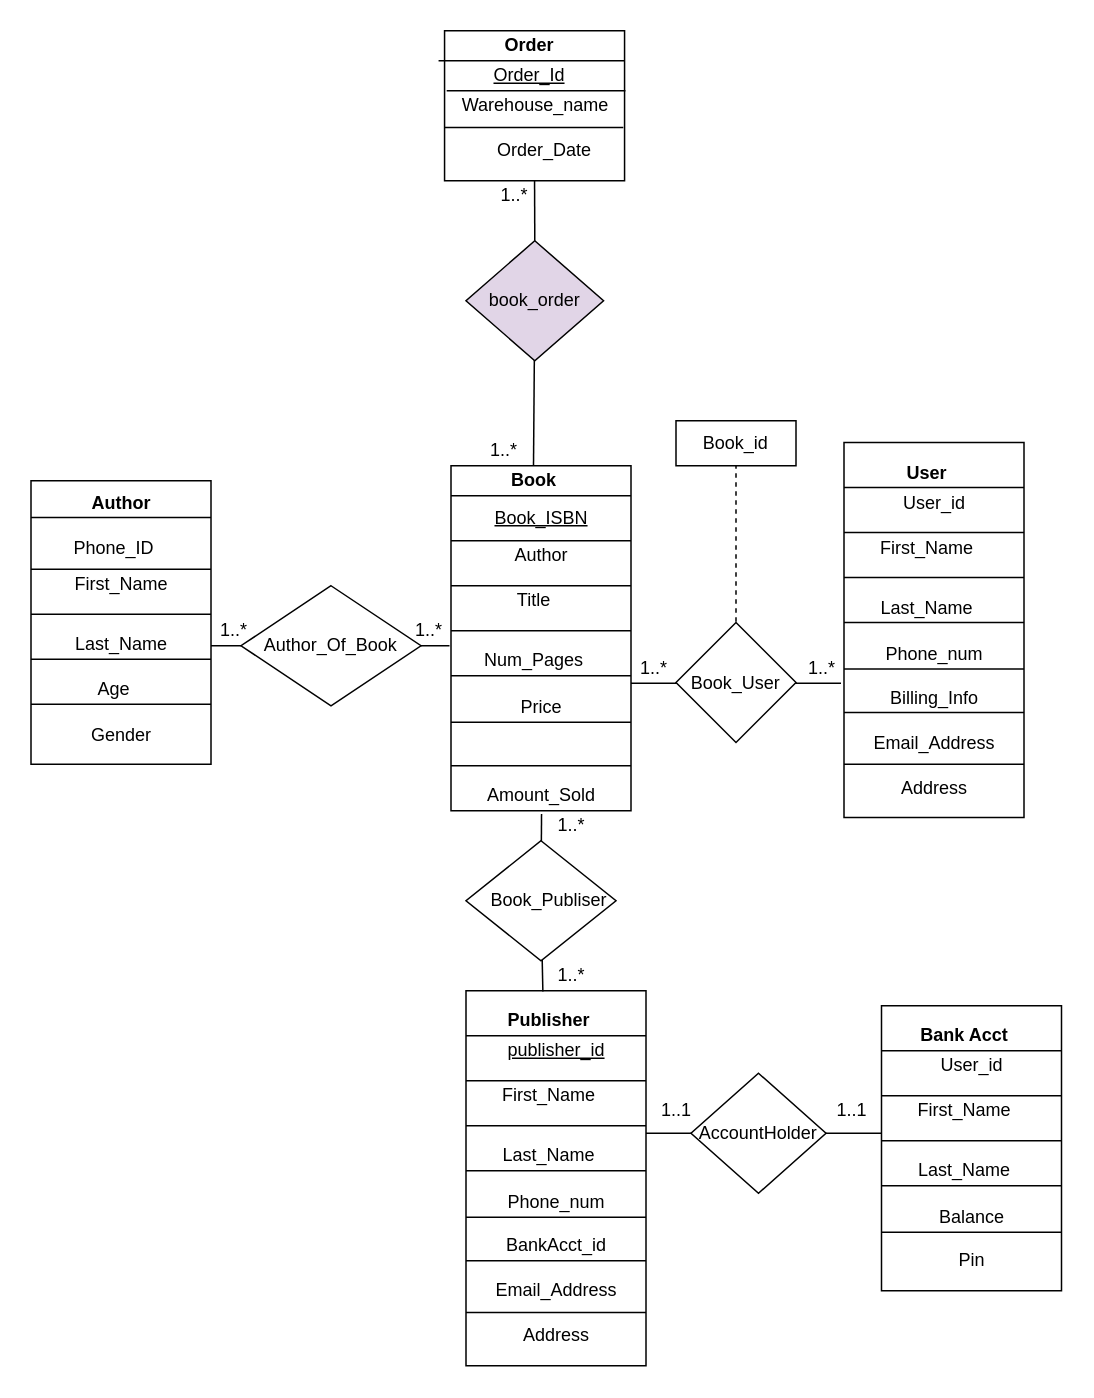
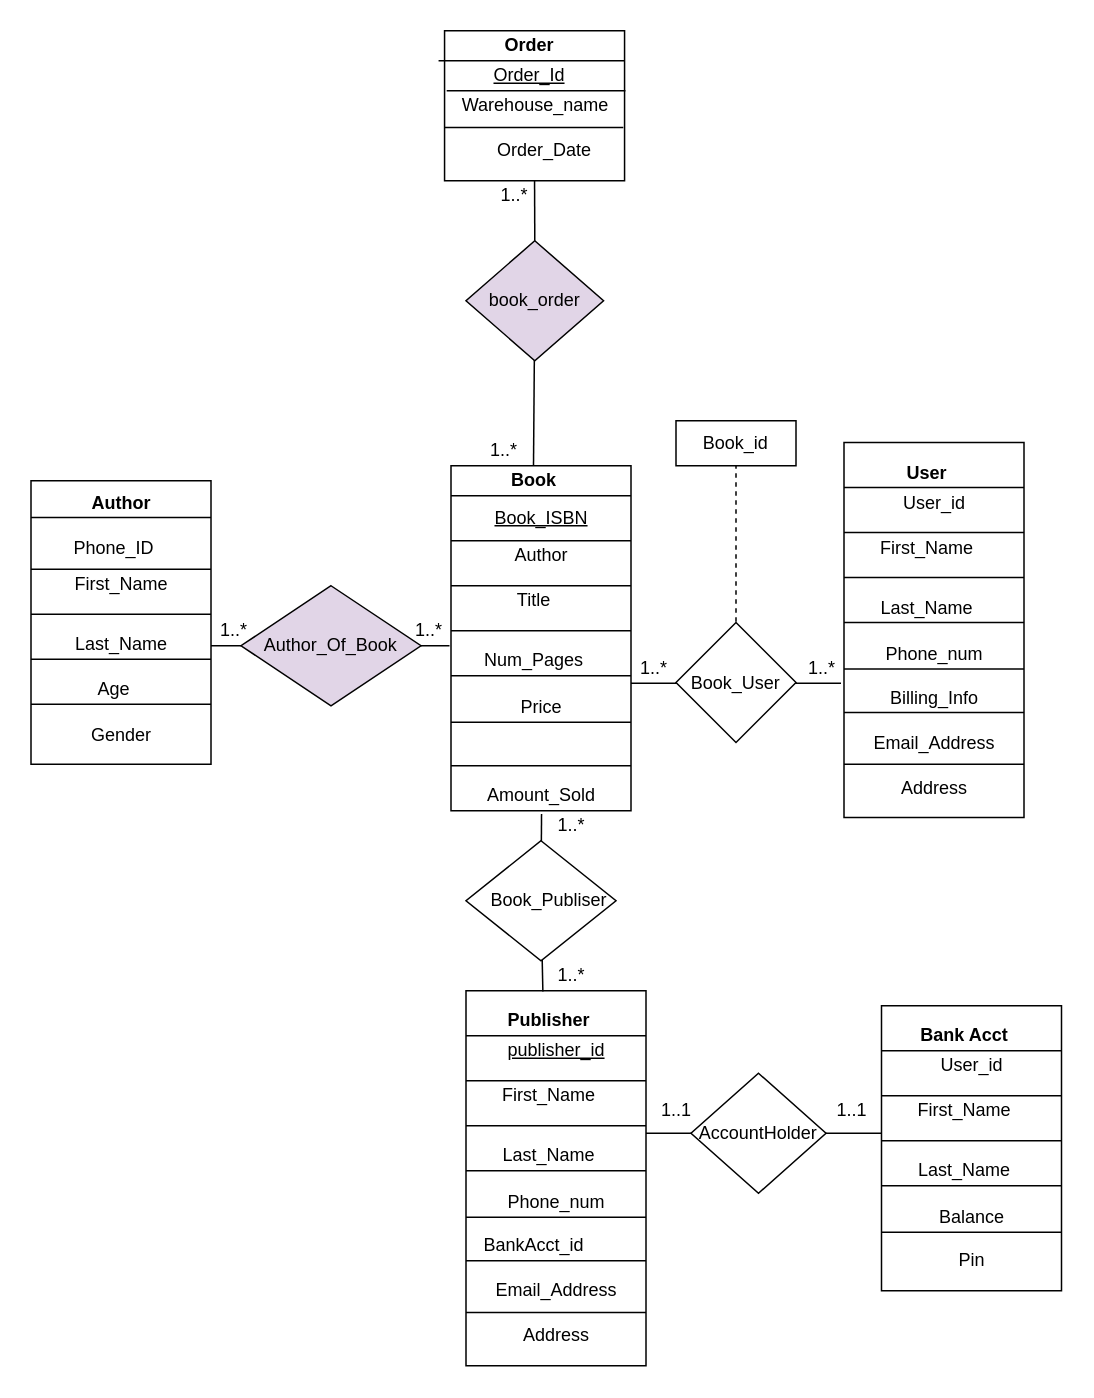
- <mxCell id="68" value="Author_Of_Book" style="rhombus;whiteSpace=wrap;html=1;" parent="1" vertex="1"><mxGeometry x="160" y="390" width="120" height="80" as="geometry" /></mxCell>
+ <mxCell id="68" value="Author_Of_Book" style="rhombus;whiteSpace=wrap;html=1;fillColor=#e1d5e7;" parent="1" vertex="1"><mxGeometry x="160" y="390" width="120" height="80" as="geometry" /></mxCell>
- <mxCell id="10" value="BankAcct_id" style="text;html=1;align=center;verticalAlign=middle;resizable=0;points=[];autosize=1;" parent="1" vertex="1"><mxGeometry x="330" y="820" width="80" height="20" as="geometry" /></mxCell>
+ <mxCell id="10" value="BankAcct_id" style="text;html=1;align=center;verticalAlign=middle;resizable=0;points=[];autosize=1;" parent="1" vertex="1"><mxGeometry x="315" y="820" width="80" height="20" as="geometry" /></mxCell>
